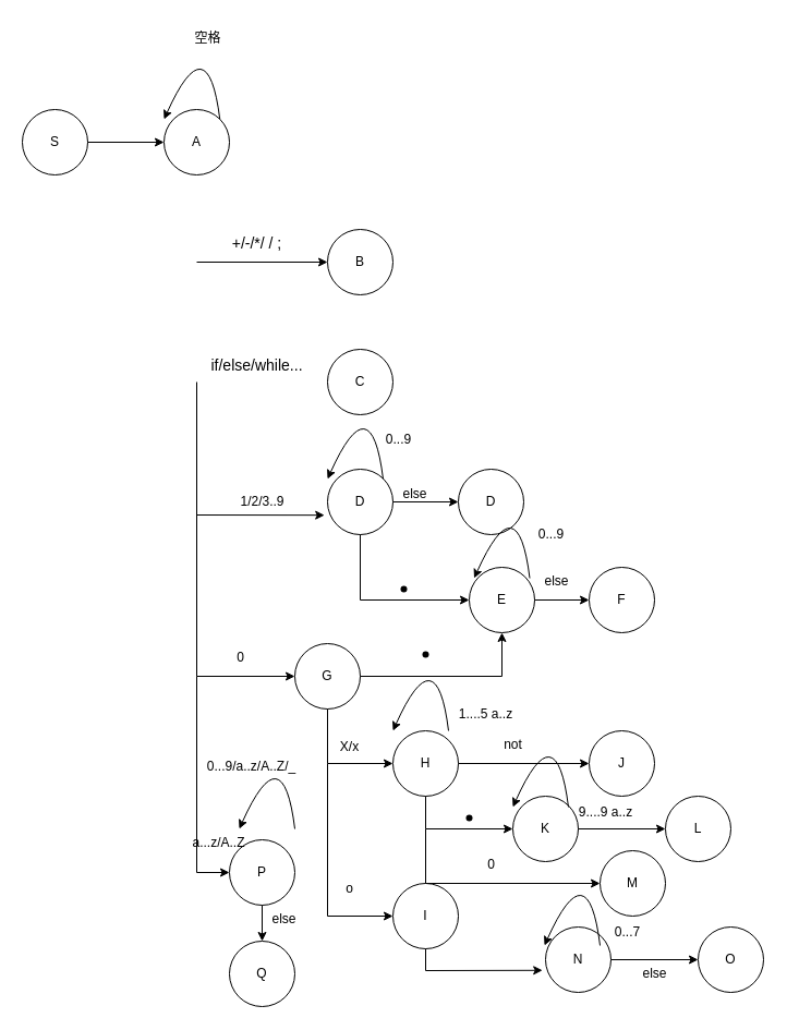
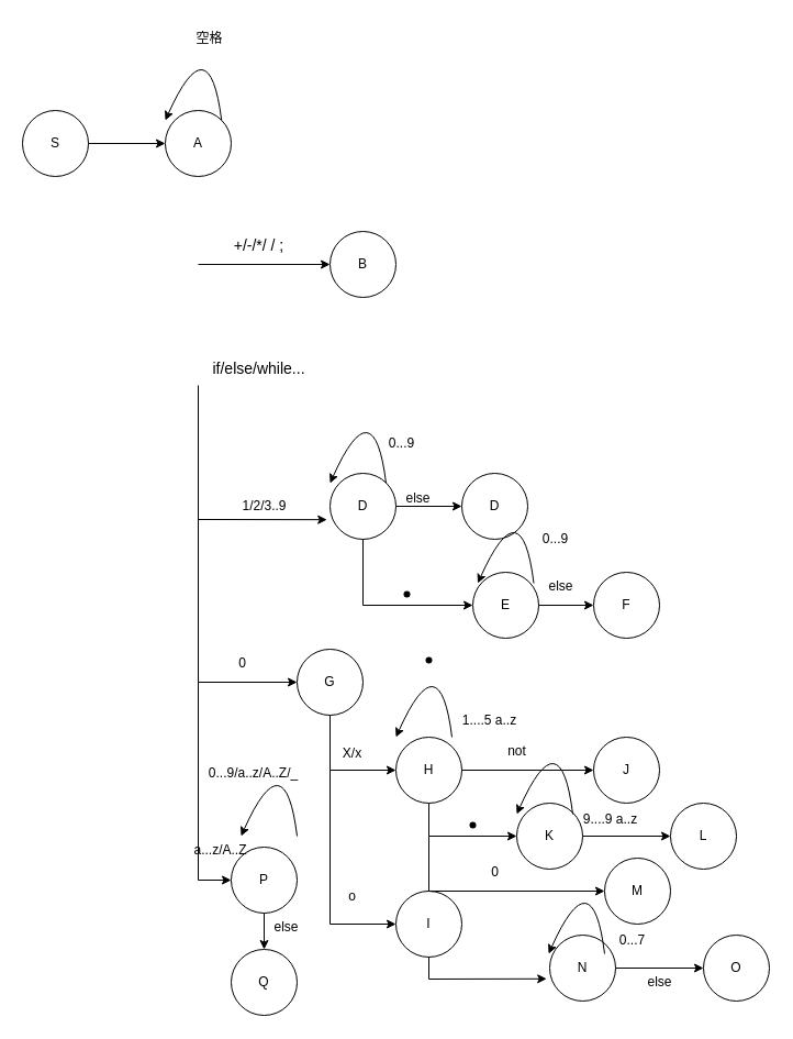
- <mxCell id="4" value="C" style="ellipse;whiteSpace=wrap;html=1;aspect=fixed;" vertex="1" parent="1"><mxGeometry x="300" y="320" width="60" height="60" as="geometry" /></mxCell>
- <mxCell id="29" value="" style="endArrow=classic;html=1;rounded=0;exitX=1;exitY=0.5;exitDx=0;exitDy=0;entryX=0.5;entryY=1;entryDx=0;entryDy=0;" edge="1" parent="1" source="26" target="19"><mxGeometry width="50" height="50" relative="1" as="geometry"><mxPoint x="390" y="680" as="sourcePoint" /><mxPoint x="440" y="630" as="targetPoint" /><Array as="points"><mxPoint x="460" y="620" /></Array></mxGeometry></mxCell>
